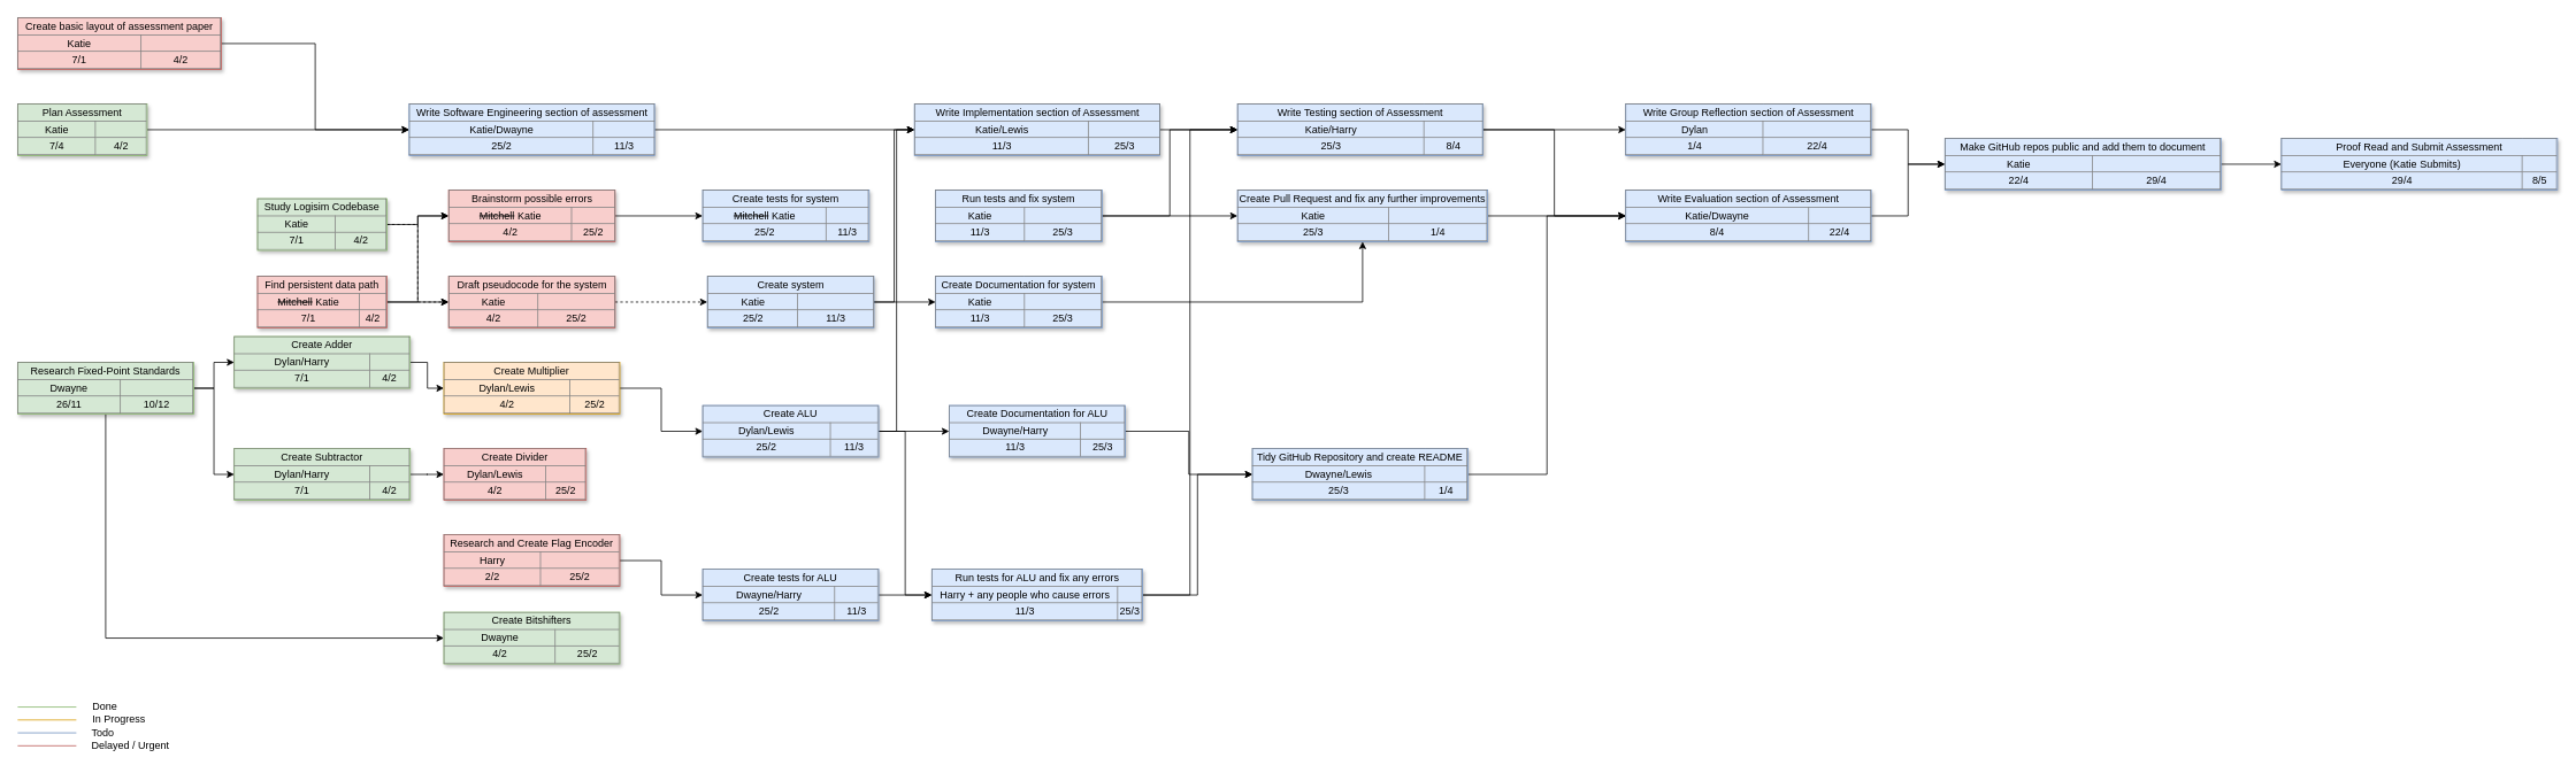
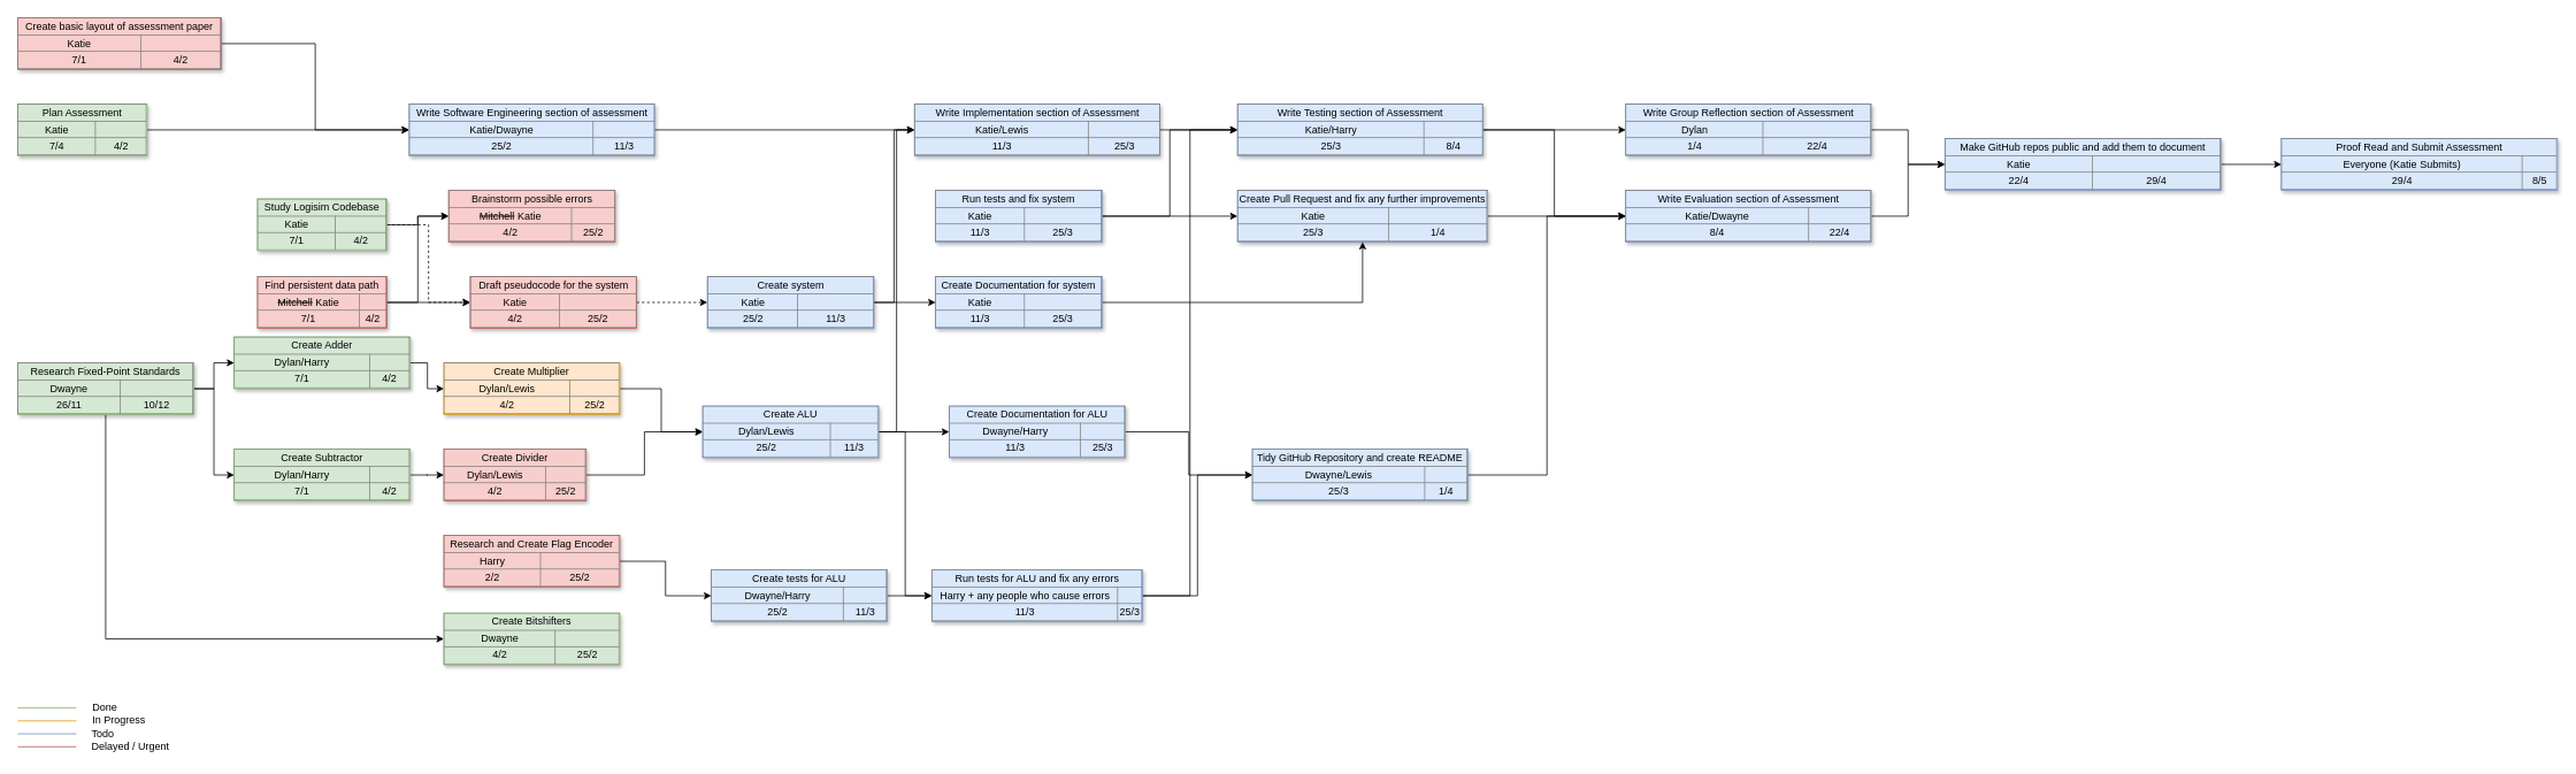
- <mxCell id="41" style="edgeStyle=orthogonalEdgeStyle;rounded=0;orthogonalLoop=1;jettySize=auto;html=1;" parent="1" source="42" target="43" edge="1"><mxGeometry relative="1" as="geometry" /></mxCell>
- <mxCell id="43" value="&lt;table border=&quot;1&quot; width=&quot;100%&quot; style=&quot;width: 100% ; height: 100% ; border-collapse: collapse&quot;&gt;&lt;tbody&gt;&lt;tr&gt;&lt;td colspan=&quot;2&quot; align=&quot;center&quot;&gt;Create tests for system&lt;/td&gt;&lt;/tr&gt;&lt;tr&gt;&lt;td align=&quot;center&quot;&gt;&lt;strike&gt;Mitchell&lt;/strike&gt;&amp;nbsp;Katie&lt;/td&gt;&lt;td align=&quot;center&quot;&gt;&lt;/td&gt;&lt;/tr&gt;&lt;tr&gt;&lt;td align=&quot;center&quot;&gt;25/2&lt;/td&gt;&lt;td align=&quot;center&quot;&gt;&lt;font style=&quot;font-size: 12px;&quot;&gt;11/3&lt;/font&gt;&lt;/td&gt;&lt;/tr&gt;&lt;/tbody&gt;&lt;/table&gt;" style="text;html=1;strokeColor=#6c8ebf;fillColor=#dae8fc;overflow=fill;rounded=0;shadow=1;fontSize=12;align=center;" parent="1" vertex="1"><mxGeometry x="814" y="220" width="193" height="60" as="geometry" /></mxCell>
- <mxCell id="40" value="&lt;table border=&quot;1&quot; width=&quot;100%&quot; style=&quot;width: 100% ; height: 100% ; border-collapse: collapse&quot;&gt;&lt;tbody&gt;&lt;tr&gt;&lt;td colspan=&quot;2&quot; align=&quot;center&quot;&gt;Draft pseudocode for the system&lt;/td&gt;&lt;/tr&gt;&lt;tr&gt;&lt;td align=&quot;center&quot;&gt;Katie&lt;/td&gt;&lt;td align=&quot;center&quot;&gt;&lt;/td&gt;&lt;/tr&gt;&lt;tr&gt;&lt;td align=&quot;center&quot;&gt;4/2&lt;/td&gt;&lt;td align=&quot;center&quot;&gt;&lt;font style=&quot;font-size: 12px;&quot;&gt;25/2&lt;/font&gt;&lt;/td&gt;&lt;/tr&gt;&lt;/tbody&gt;&lt;/table&gt;" style="text;html=1;strokeColor=#b85450;fillColor=#f8cecc;overflow=fill;rounded=0;shadow=1;fontSize=12;align=center;" parent="1" vertex="1"><mxGeometry x="519.5" y="320" width="193" height="60" as="geometry" /></mxCell>
+ <mxCell id="40" value="&lt;table border=&quot;1&quot; width=&quot;100%&quot; style=&quot;width: 100% ; height: 100% ; border-collapse: collapse&quot;&gt;&lt;tbody&gt;&lt;tr&gt;&lt;td colspan=&quot;2&quot; align=&quot;center&quot;&gt;Draft pseudocode for the system&lt;/td&gt;&lt;/tr&gt;&lt;tr&gt;&lt;td align=&quot;center&quot;&gt;Katie&lt;/td&gt;&lt;td align=&quot;center&quot;&gt;&lt;/td&gt;&lt;/tr&gt;&lt;tr&gt;&lt;td align=&quot;center&quot;&gt;4/2&lt;/td&gt;&lt;td align=&quot;center&quot;&gt;&lt;font style=&quot;font-size: 12px;&quot;&gt;25/2&lt;/font&gt;&lt;/td&gt;&lt;/tr&gt;&lt;/tbody&gt;&lt;/table&gt;" style="text;html=1;strokeColor=#b85450;fillColor=#f8cecc;overflow=fill;rounded=0;shadow=1;fontSize=12;align=center;" parent="1" vertex="1"><mxGeometry x="544.5" y="320" width="193" height="60" as="geometry" /></mxCell>
+ <mxCell id="28" style="edgeStyle=orthogonalEdgeStyle;rounded=0;orthogonalLoop=1;jettySize=auto;html=1;entryX=0;entryY=0.5;entryDx=0;entryDy=0;" parent="1" source="29" target="38" edge="1"><mxGeometry relative="1" as="geometry" /></mxCell>
- <mxCell id="34" value="&lt;table border=&quot;1&quot; width=&quot;100%&quot; style=&quot;width: 100% ; height: 100% ; border-collapse: collapse&quot;&gt;&lt;tbody&gt;&lt;tr&gt;&lt;td colspan=&quot;2&quot; align=&quot;center&quot;&gt;Create tests for ALU&lt;/td&gt;&lt;/tr&gt;&lt;tr&gt;&lt;td align=&quot;center&quot;&gt;Dwayne/Harry&lt;/td&gt;&lt;td align=&quot;center&quot;&gt;&lt;/td&gt;&lt;/tr&gt;&lt;tr&gt;&lt;td align=&quot;center&quot;&gt;25/2&lt;/td&gt;&lt;td align=&quot;center&quot;&gt;11/3&lt;/td&gt;&lt;/tr&gt;&lt;/tbody&gt;&lt;/table&gt;" style="text;html=1;strokeColor=#6c8ebf;fillColor=#dae8fc;overflow=fill;rounded=0;shadow=1;fontSize=12;align=center;" parent="1" vertex="1"><mxGeometry x="814" y="660" width="204" height="60" as="geometry" /></mxCell>
+ <mxCell id="34" value="&lt;table border=&quot;1&quot; width=&quot;100%&quot; style=&quot;width: 100% ; height: 100% ; border-collapse: collapse&quot;&gt;&lt;tbody&gt;&lt;tr&gt;&lt;td colspan=&quot;2&quot; align=&quot;center&quot;&gt;Create tests for ALU&lt;/td&gt;&lt;/tr&gt;&lt;tr&gt;&lt;td align=&quot;center&quot;&gt;Dwayne/Harry&lt;/td&gt;&lt;td align=&quot;center&quot;&gt;&lt;/td&gt;&lt;/tr&gt;&lt;tr&gt;&lt;td align=&quot;center&quot;&gt;25/2&lt;/td&gt;&lt;td align=&quot;center&quot;&gt;11/3&lt;/td&gt;&lt;/tr&gt;&lt;/tbody&gt;&lt;/table&gt;" style="text;html=1;strokeColor=#6c8ebf;fillColor=#dae8fc;overflow=fill;rounded=0;shadow=1;fontSize=12;align=center;" parent="1" vertex="1"><mxGeometry x="824" y="660" width="204" height="60" as="geometry" /></mxCell>
